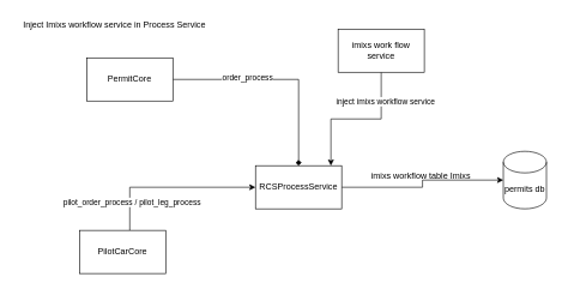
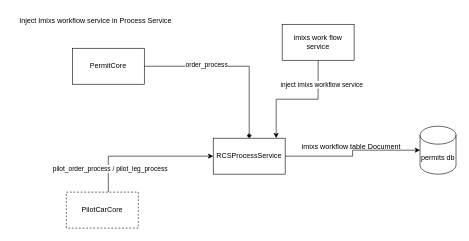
- <mxCell id="14" value="imixs workflow table Imixs" style="text;html=1;align=center;verticalAlign=middle;resizable=0;points=[];autosize=1;strokeColor=none;fillColor=none;" parent="1" vertex="1"><mxGeometry x="490" y="230" width="190" height="30" as="geometry" /></mxCell>
+ <mxCell id="14" value="imixs workflow table Document" style="text;html=1;align=center;verticalAlign=middle;resizable=0;points=[];autosize=1;strokeColor=none;fillColor=none;" parent="1" vertex="1"><mxGeometry x="490" y="230" width="190" height="30" as="geometry" /></mxCell>
- <mxCell id="9" value="PilotCarCore" style="rounded=0;whiteSpace=wrap;html=1;" parent="1" vertex="1"><mxGeometry x="110" y="320" width="120" height="60" as="geometry" /></mxCell>
+ <mxCell id="9" value="PilotCarCore" style="rounded=0;whiteSpace=wrap;html=1;dashed=1;" parent="1" vertex="1"><mxGeometry x="110" y="320" width="120" height="60" as="geometry" /></mxCell>
